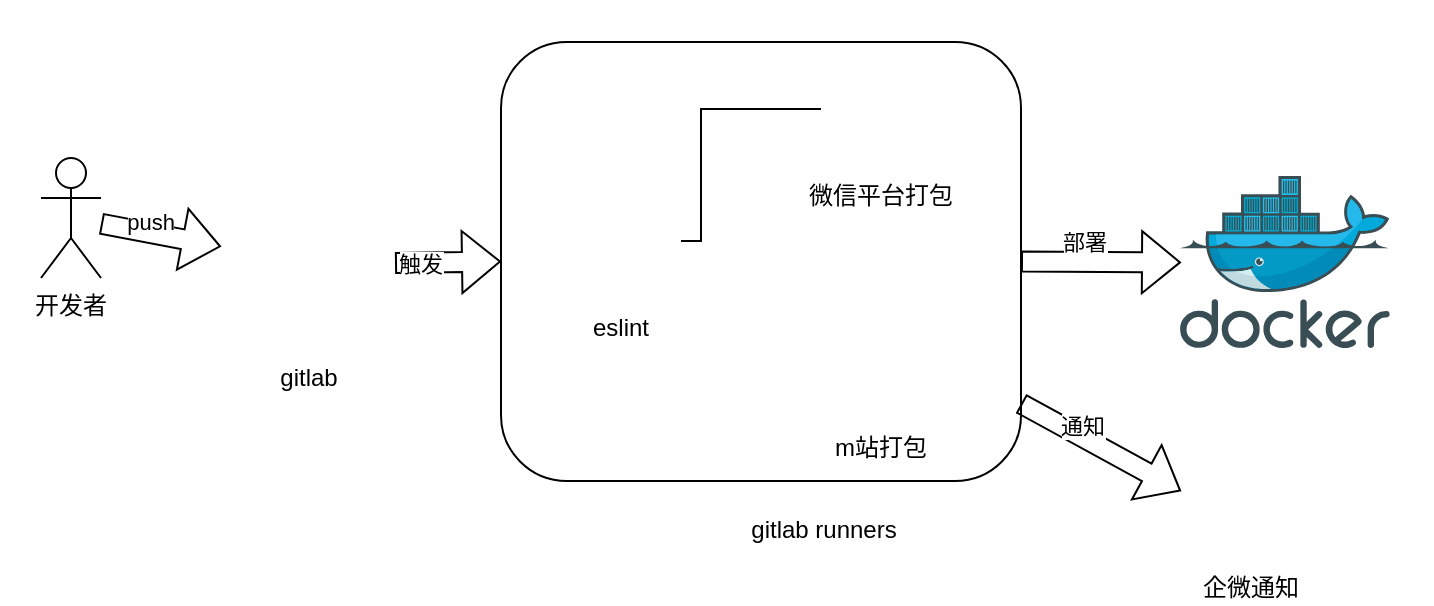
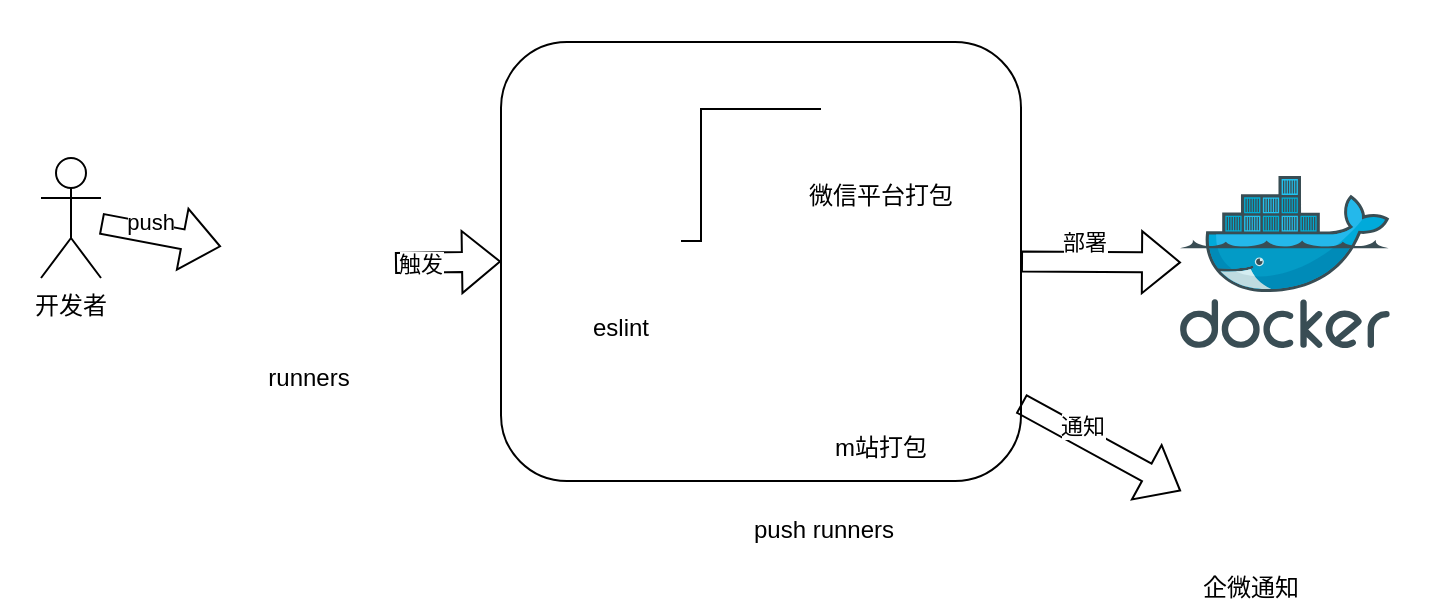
- <mxCell id="3" value="gitlab" style="shape=image;html=1;verticalAlign=top;verticalLabelPosition=bottom;labelBackgroundColor=#ffffff;imageAspect=0;aspect=fixed;image=https://cdn4.iconfinder.com/data/icons/socialcones/508/Gitlab-128.png" vertex="1" parent="1"><mxGeometry x="110" y="87.5" width="87" height="87" as="geometry" /></mxCell>
+ <mxCell id="3" value="runners" style="shape=image;html=1;verticalAlign=top;verticalLabelPosition=bottom;labelBackgroundColor=#ffffff;imageAspect=0;aspect=fixed;image=https://cdn4.iconfinder.com/data/icons/socialcones/508/Gitlab-128.png" vertex="1" parent="1"><mxGeometry x="110" y="87.5" width="87" height="87" as="geometry" /></mxCell>
- <mxCell id="11" value="gitlab runners" style="text;html=1;strokeColor=none;fillColor=none;align=center;verticalAlign=middle;whiteSpace=wrap;rounded=0;" vertex="1" parent="1"><mxGeometry x="364" y="260" width="96" height="10" as="geometry" /></mxCell>
+ <mxCell id="11" value="push runners" style="text;html=1;strokeColor=none;fillColor=none;align=center;verticalAlign=middle;whiteSpace=wrap;rounded=0;" vertex="1" parent="1"><mxGeometry x="364" y="260" width="96" height="10" as="geometry" /></mxCell>
